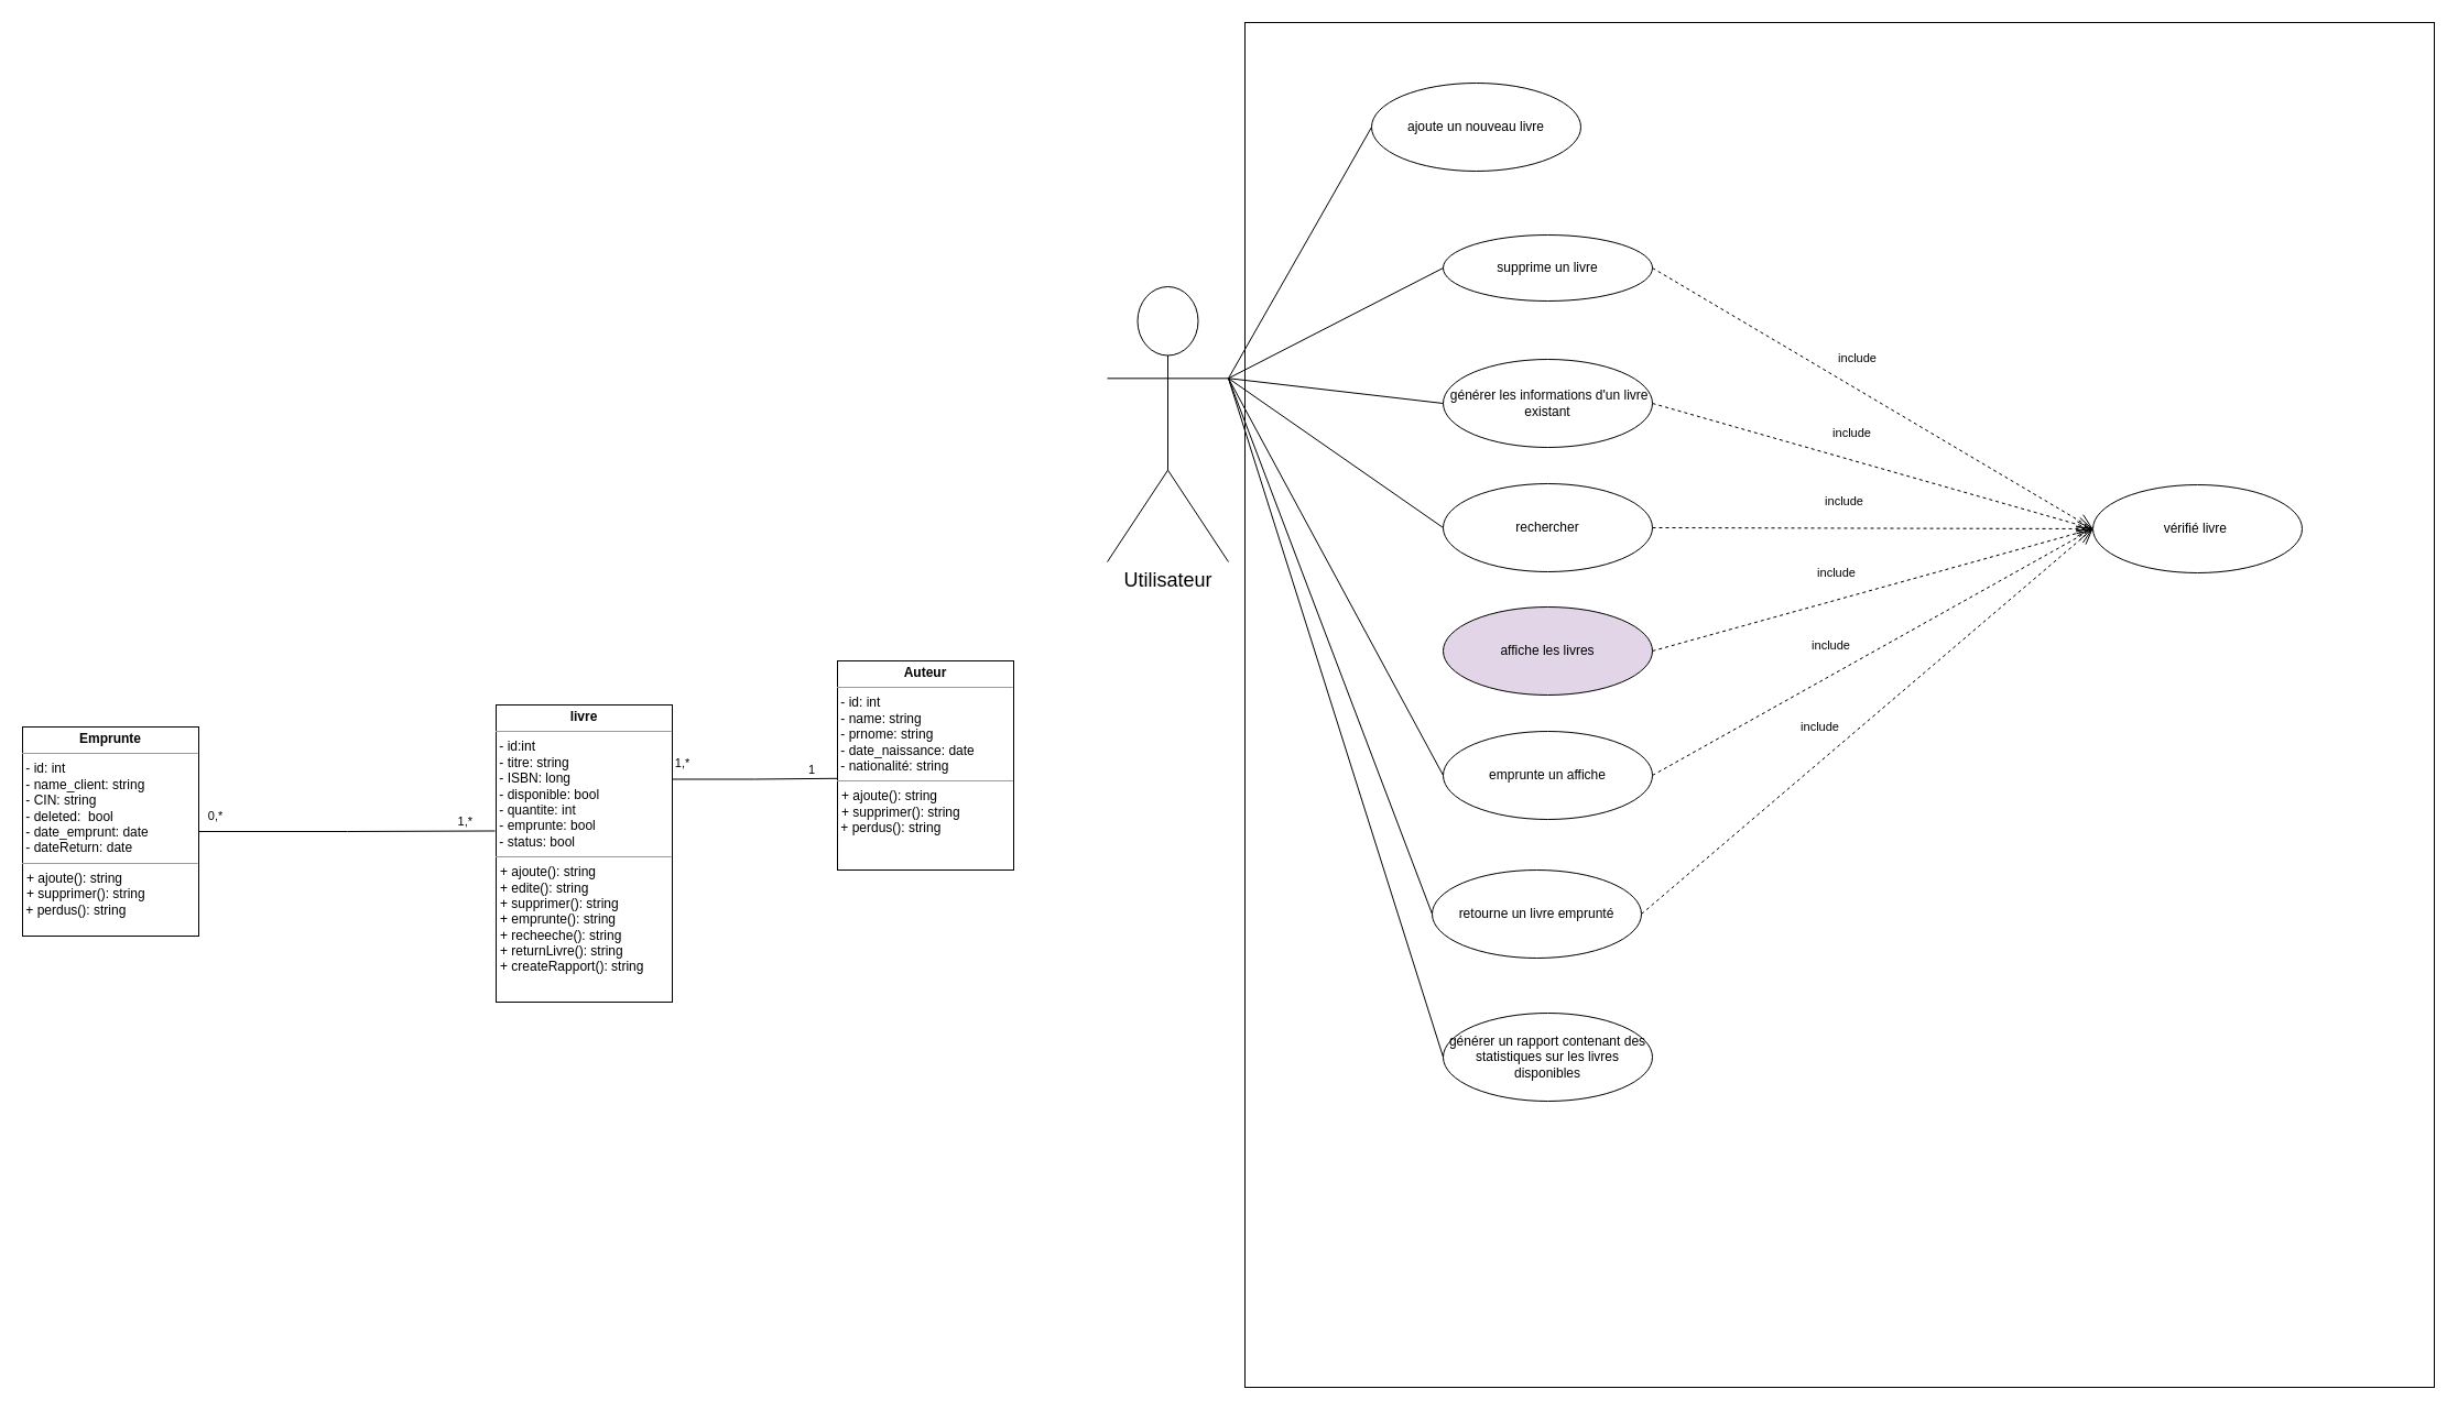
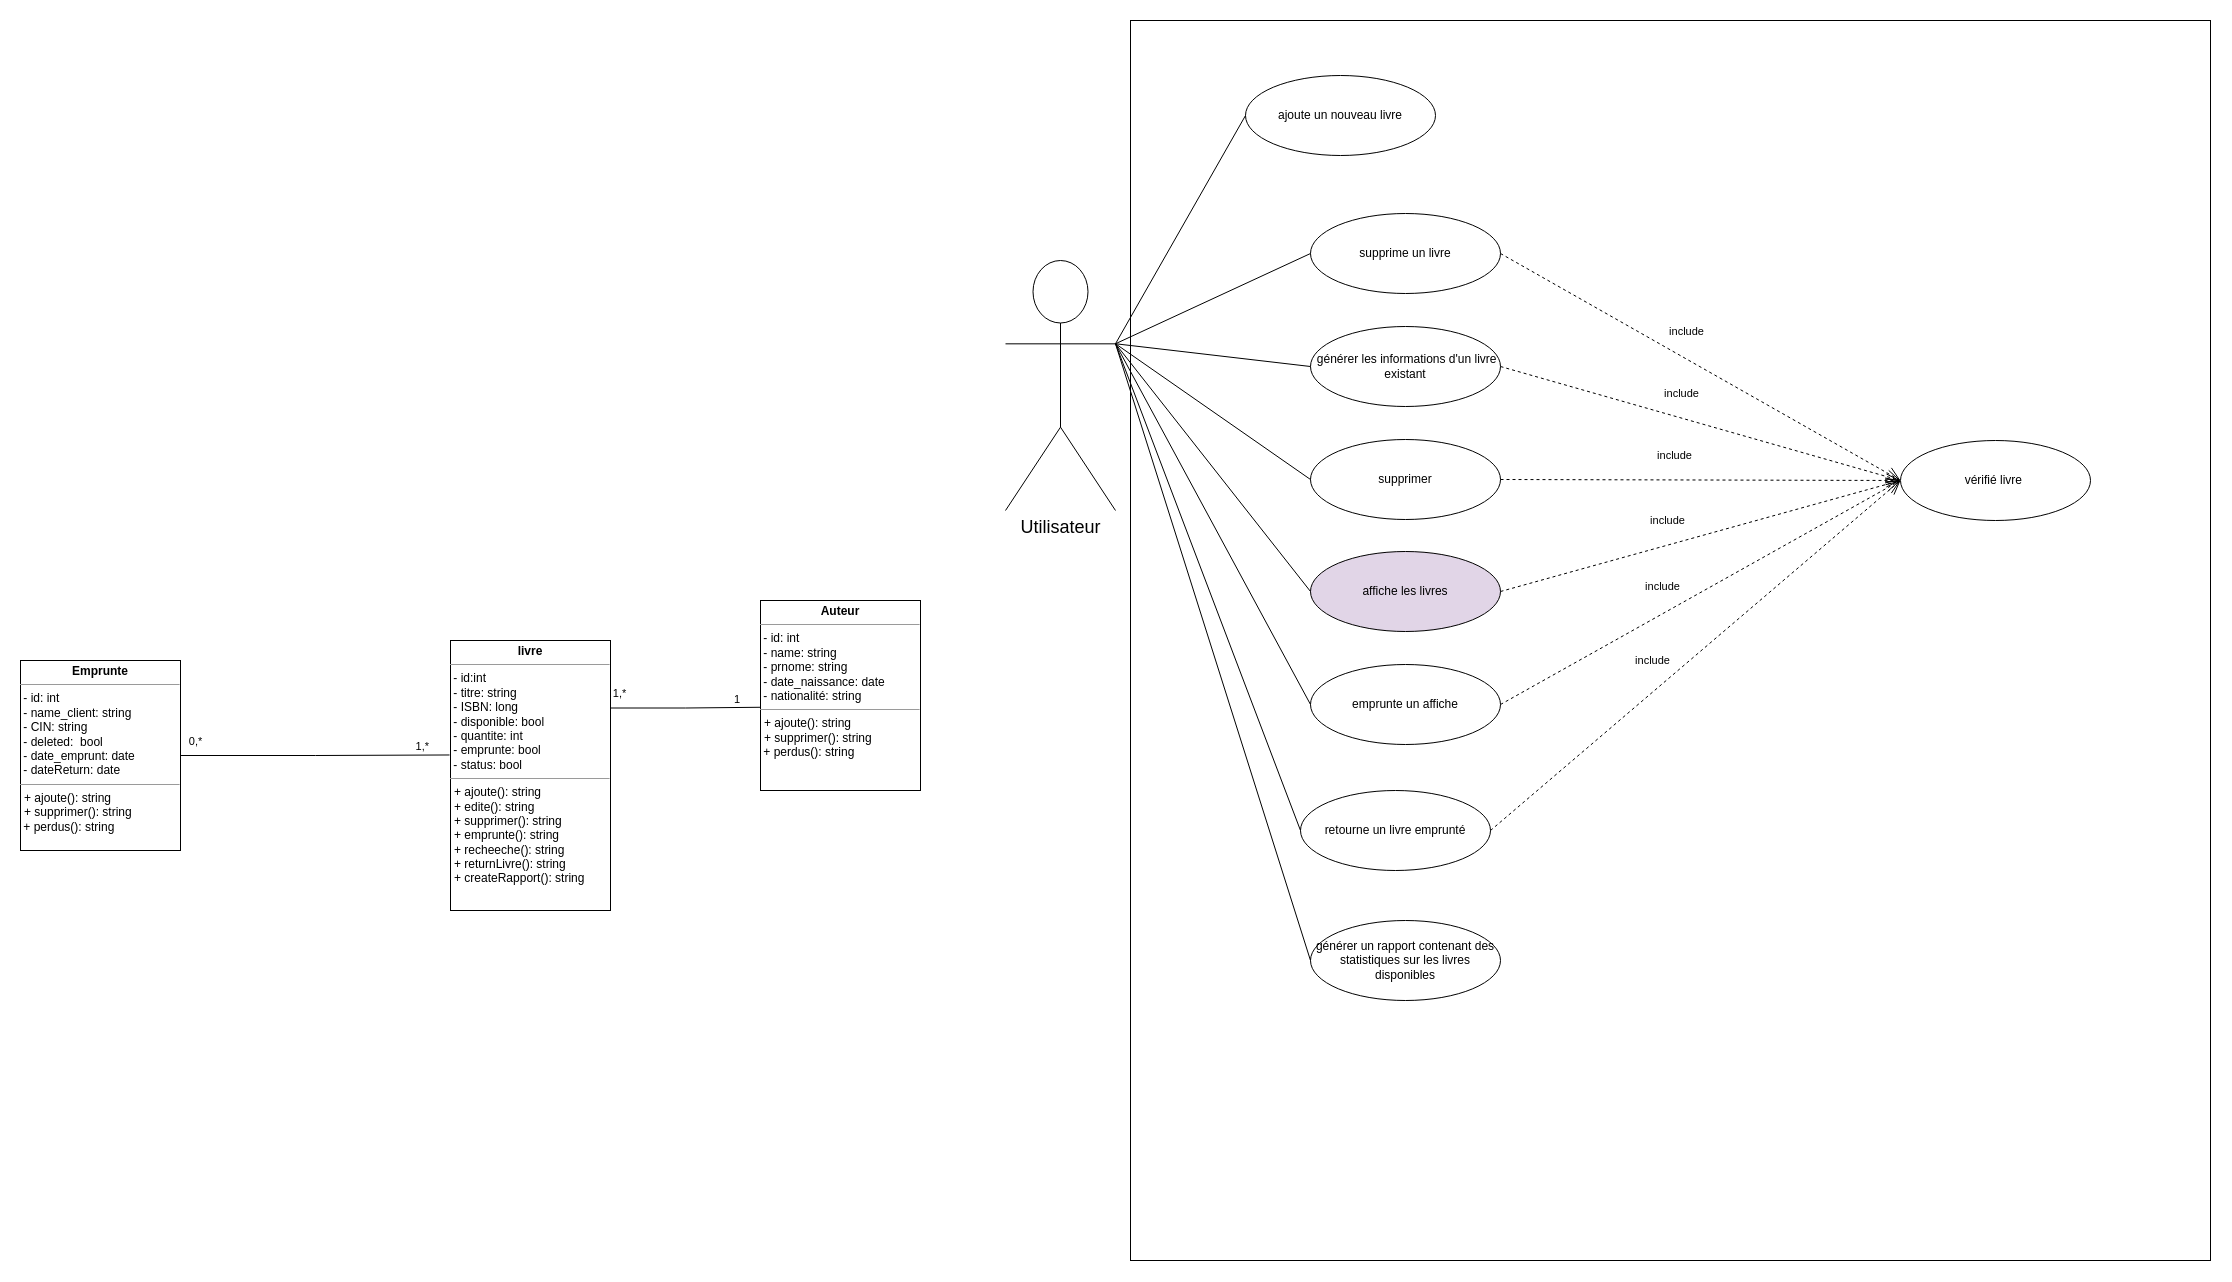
- <mxCell id="9" value=" supprime un livre" style="ellipse;whiteSpace=wrap;html=1;flipH=0;flipV=1;" vertex="1" parent="1"><mxGeometry x="1310" y="213" width="190" height="60" as="geometry" /></mxCell>
+ <mxCell id="9" value=" supprime un livre" style="ellipse;whiteSpace=wrap;html=1;flipH=0;flipV=1;" vertex="1" parent="1"><mxGeometry x="1310" y="213" width="190" height="80" as="geometry" /></mxCell>
+ <mxCell id="30" value="" style="endArrow=none;html=1;rounded=0;exitX=1;exitY=0.333;exitDx=0;exitDy=0;exitPerimeter=0;entryX=0;entryY=0.5;entryDx=0;entryDy=0;" edge="1" parent="1" source="8" target="29"><mxGeometry width="50" height="50" relative="1" as="geometry"><mxPoint x="1080" y="353" as="sourcePoint" /><mxPoint x="1320" y="495" as="targetPoint" /></mxGeometry></mxCell>
- <mxCell id="16" value="rechercher" style="ellipse;whiteSpace=wrap;html=1;flipH=0;flipV=1;" vertex="1" parent="1"><mxGeometry x="1310" y="439" width="190" height="80" as="geometry" /></mxCell>
+ <mxCell id="16" value="supprimer" style="ellipse;whiteSpace=wrap;html=1;flipH=0;flipV=1;" vertex="1" parent="1"><mxGeometry x="1310" y="439" width="190" height="80" as="geometry" /></mxCell>
